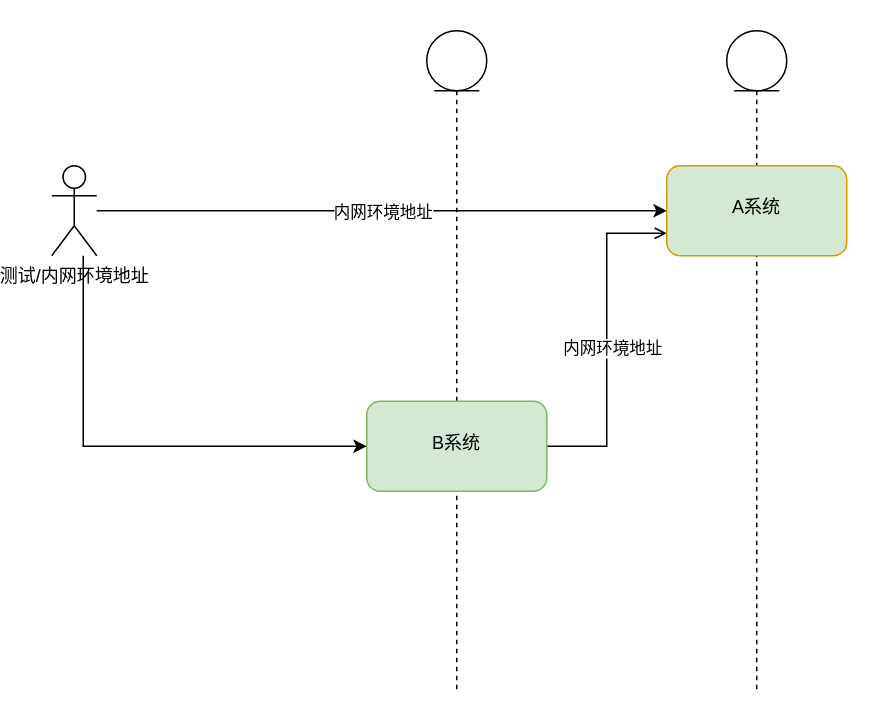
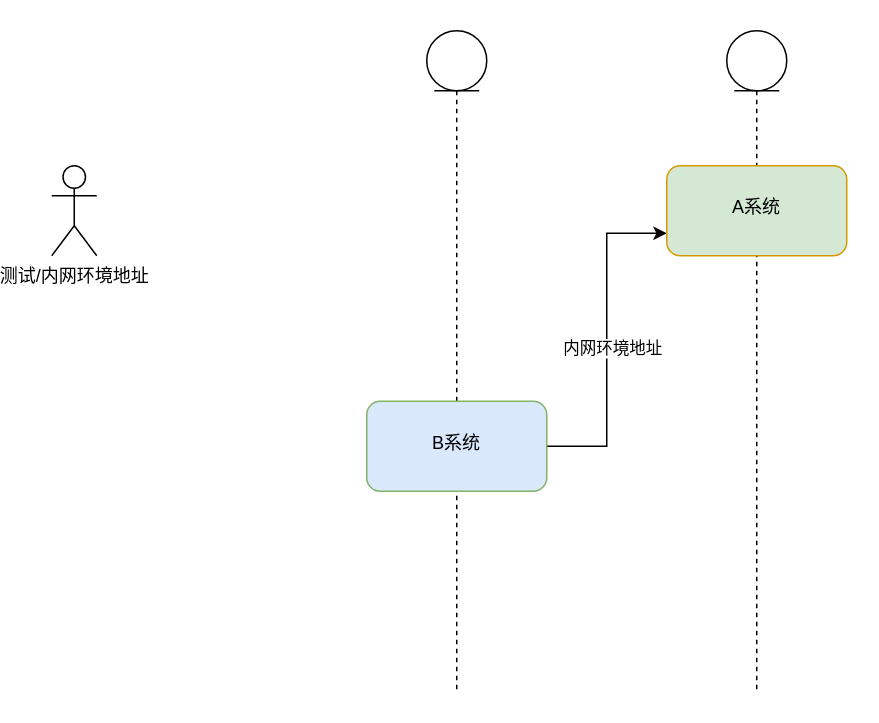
- <mxCell id="3" value="" style="edgeStyle=orthogonalEdgeStyle;rounded=0;orthogonalLoop=1;jettySize=auto;html=1;" edge="1" parent="1" source="6" target="11"><mxGeometry relative="1" as="geometry" /></mxCell>
- <mxCell id="4" value="内网环境地址" style="edgeLabel;html=1;align=center;verticalAlign=middle;resizable=0;points=[];" vertex="1" connectable="0" parent="3"><mxGeometry x="-0.269" relative="1" as="geometry"><mxPoint x="51" as="offset" /></mxGeometry></mxCell>
- <mxCell id="8" style="edgeStyle=orthogonalEdgeStyle;rounded=0;orthogonalLoop=1;jettySize=auto;html=1;exitX=1;exitY=0.5;exitDx=0;exitDy=0;entryX=0;entryY=0.75;entryDx=0;entryDy=0;endArrow=open;" edge="1" parent="1" source="10" target="11"><mxGeometry relative="1" as="geometry" /></mxCell>
+ <mxCell id="8" style="edgeStyle=orthogonalEdgeStyle;rounded=0;orthogonalLoop=1;jettySize=auto;html=1;exitX=1;exitY=0.5;exitDx=0;exitDy=0;entryX=0;entryY=0.75;entryDx=0;entryDy=0;" edge="1" parent="1" source="10" target="11"><mxGeometry relative="1" as="geometry" /></mxCell>
- <mxCell id="5" style="edgeStyle=orthogonalEdgeStyle;rounded=0;orthogonalLoop=1;jettySize=auto;html=1;entryX=0;entryY=0.5;entryDx=0;entryDy=0;" edge="1" parent="1" source="6" target="10"><mxGeometry relative="1" as="geometry"><Array as="points"><mxPoint x="41" y="297" /></Array></mxGeometry></mxCell>
- <mxCell id="10" value="&lt;br&gt;B系统" style="rounded=1;whiteSpace=wrap;html=1;verticalAlign=top;fillColor=#d5e8d4;strokeColor=#82b366;" vertex="1" parent="1"><mxGeometry x="230" y="267" width="120" height="60" as="geometry" /></mxCell>
+ <mxCell id="10" value="&lt;br&gt;B系统" style="rounded=1;whiteSpace=wrap;html=1;verticalAlign=top;fillColor=#dae8fc;strokeColor=#82b366;" vertex="1" parent="1"><mxGeometry x="230" y="267" width="120" height="60" as="geometry" /></mxCell>
